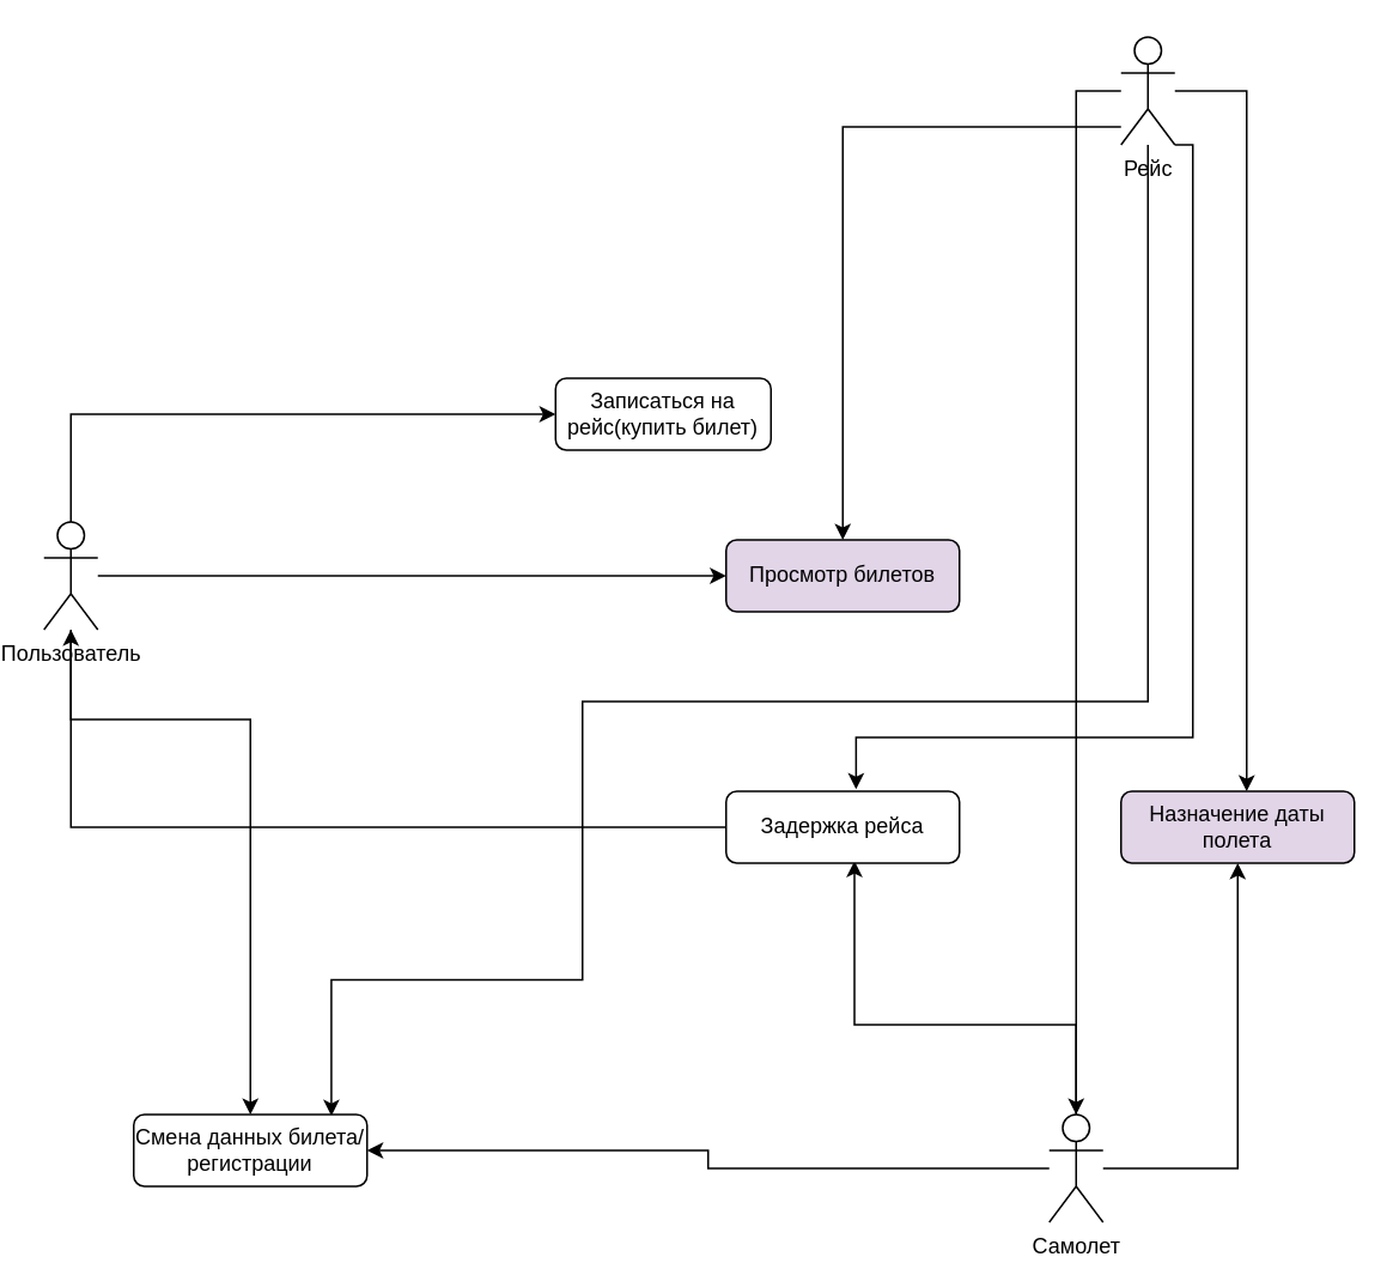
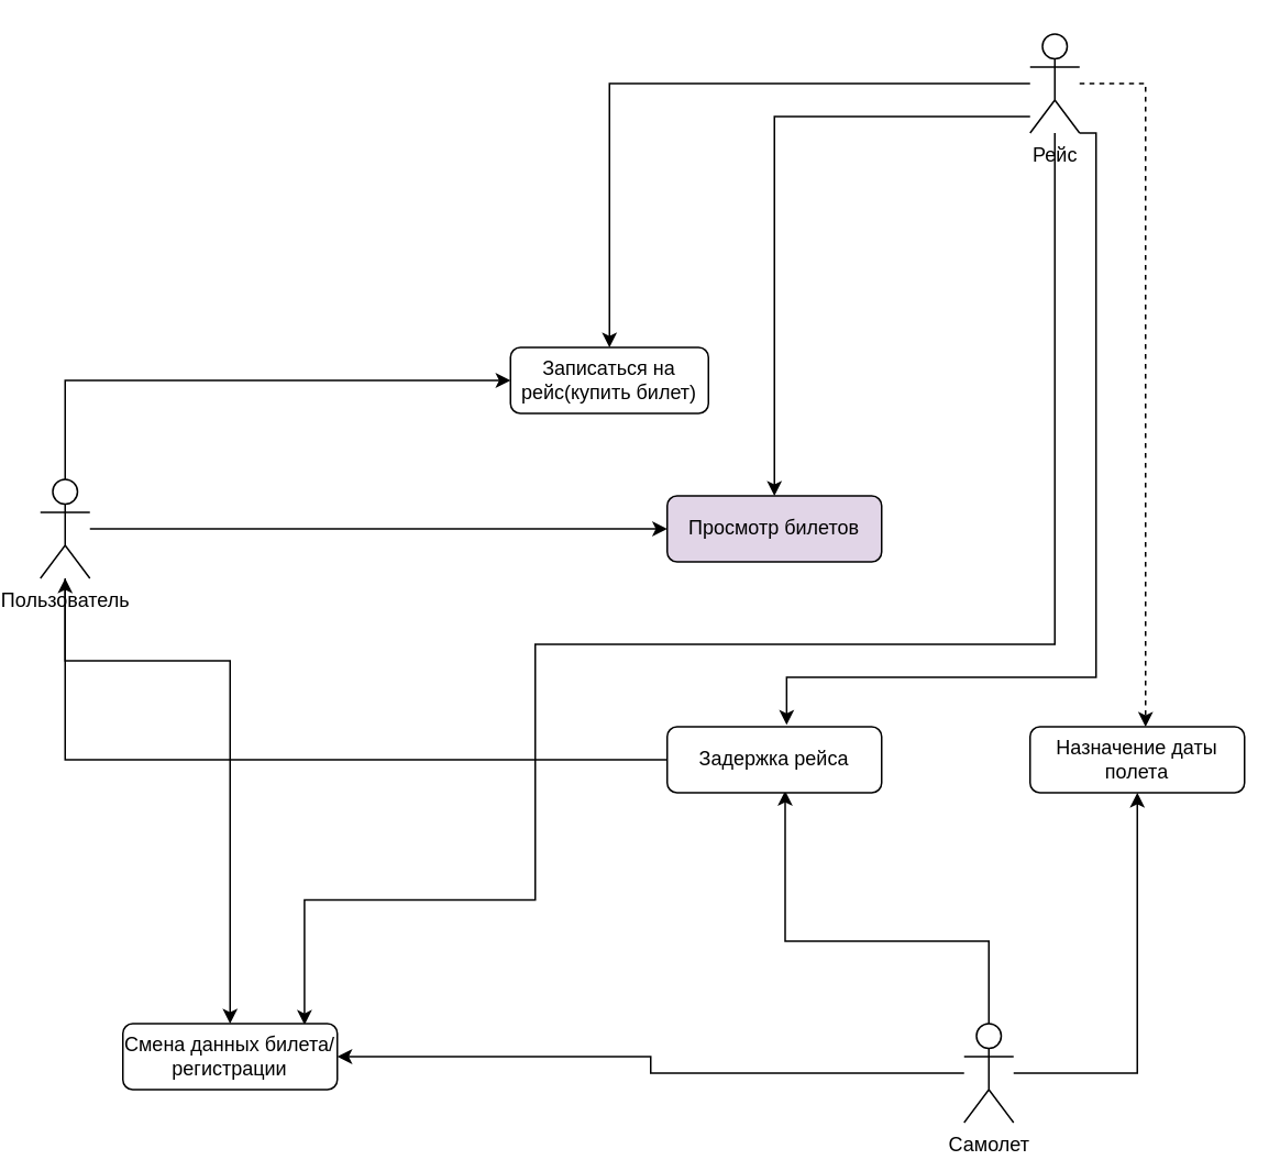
- <mxCell id="2" style="edgeStyle=orthogonalEdgeStyle;rounded=0;orthogonalLoop=1;jettySize=auto;html=1;" parent="1" source="8" target="12" edge="1"><mxGeometry relative="1" as="geometry"><mxPoint x="610" y="420" as="sourcePoint" /><Array as="points"><mxPoint x="690" y="50" /></Array></mxGeometry></mxCell>
+ <mxCell id="2" style="edgeStyle=orthogonalEdgeStyle;rounded=0;orthogonalLoop=1;jettySize=auto;html=1;dashed=1;" parent="1" source="8" target="12" edge="1"><mxGeometry relative="1" as="geometry"><mxPoint x="610" y="420" as="sourcePoint" /><Array as="points"><mxPoint x="690" y="50" /></Array></mxGeometry></mxCell>
- <mxCell id="6" value="" style="edgeStyle=orthogonalEdgeStyle;rounded=0;orthogonalLoop=1;jettySize=auto;html=1;" parent="1" source="8" target="16" edge="1"><mxGeometry relative="1" as="geometry" /></mxCell>
+ <mxCell id="6" value="" style="edgeStyle=orthogonalEdgeStyle;rounded=0;orthogonalLoop=1;jettySize=auto;html=1;" parent="1" source="8" target="5" edge="1"><mxGeometry relative="1" as="geometry" /></mxCell>
- <mxCell id="12" value="Назначение даты полета" style="rounded=1;whiteSpace=wrap;html=1;fontSize=12;glass=0;strokeWidth=1;shadow=0;fillColor=#e1d5e7;" parent="1" vertex="1"><mxGeometry x="620" y="440" width="130" height="40" as="geometry" /></mxCell>
+ <mxCell id="12" value="Назначение даты полета" style="rounded=1;whiteSpace=wrap;html=1;fontSize=12;glass=0;strokeWidth=1;shadow=0;" parent="1" vertex="1"><mxGeometry x="620" y="440" width="130" height="40" as="geometry" /></mxCell>
